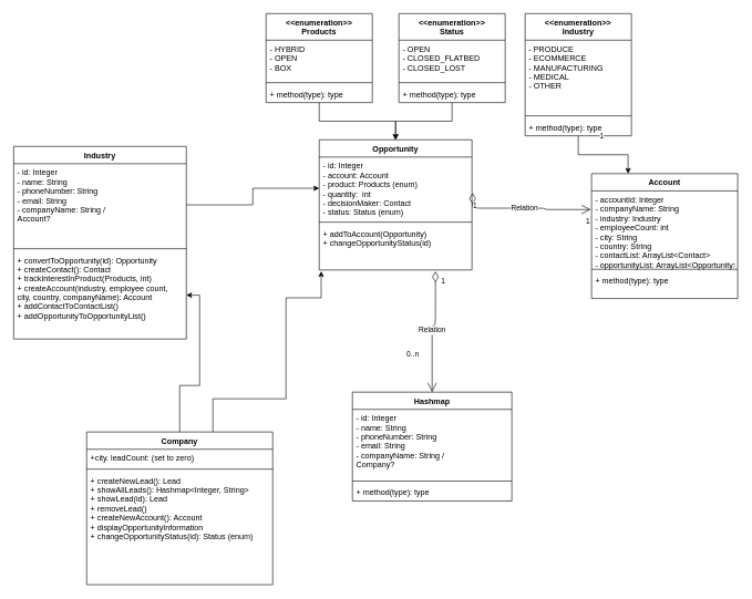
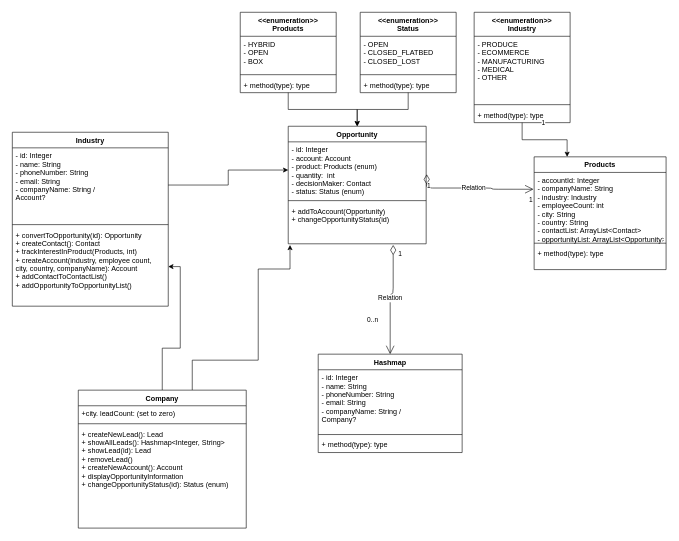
- <mxCell id="10" value="Account" style="swimlane;fontStyle=1;align=center;verticalAlign=top;childLayout=stackLayout;horizontal=1;startSize=26;horizontalStack=0;resizeParent=1;resizeParentMax=0;resizeLast=0;collapsible=1;marginBottom=0;" parent="1" vertex="1"><mxGeometry x="890" y="261" width="220" height="188" as="geometry" /></mxCell>
+ <mxCell id="10" value="Products" style="swimlane;fontStyle=1;align=center;verticalAlign=top;childLayout=stackLayout;horizontal=1;startSize=26;horizontalStack=0;resizeParent=1;resizeParentMax=0;resizeLast=0;collapsible=1;marginBottom=0;" parent="1" vertex="1"><mxGeometry x="890" y="261" width="220" height="188" as="geometry" /></mxCell>
